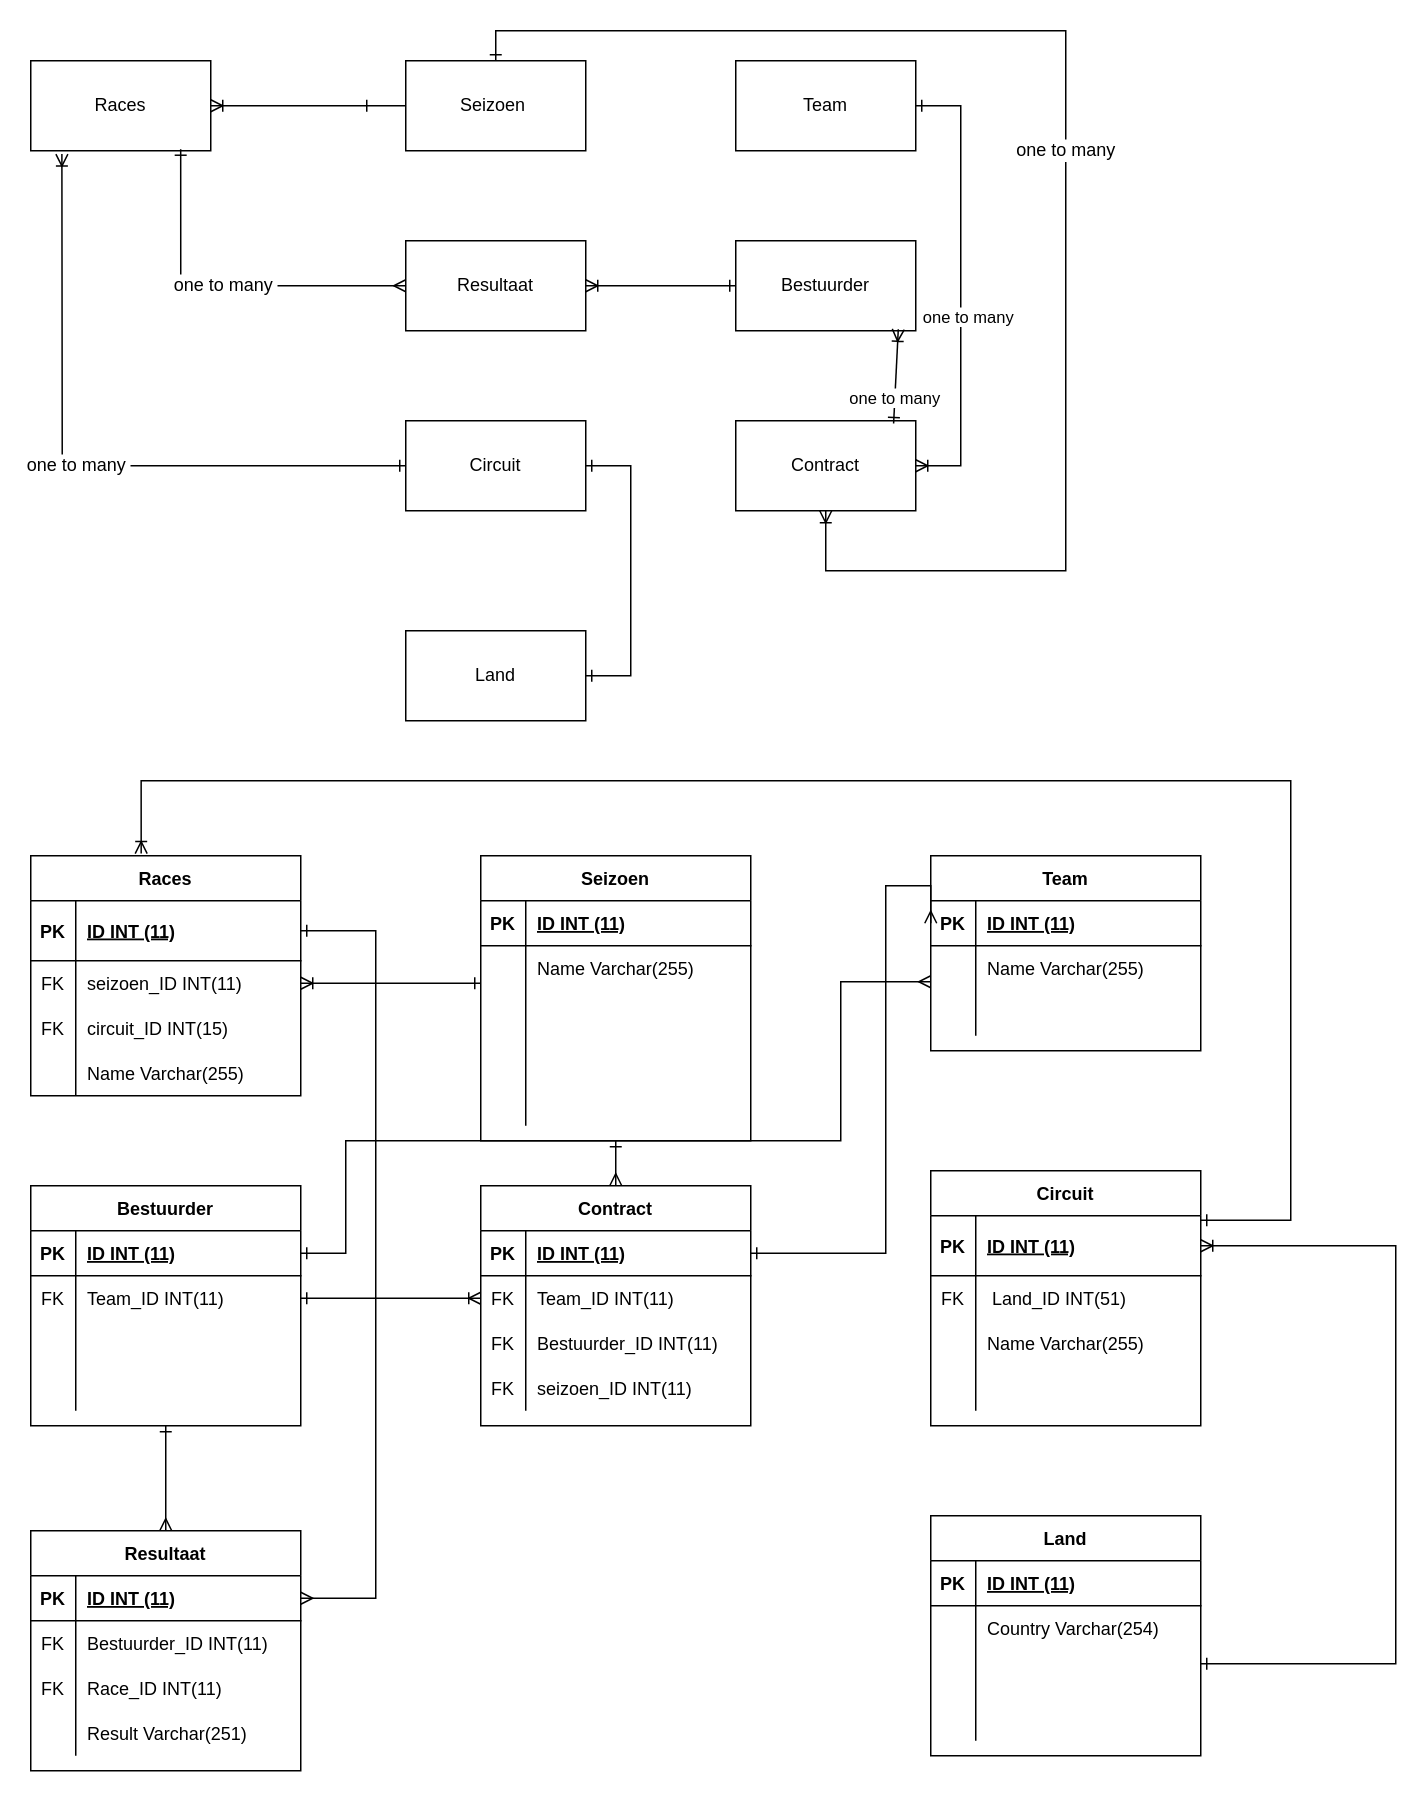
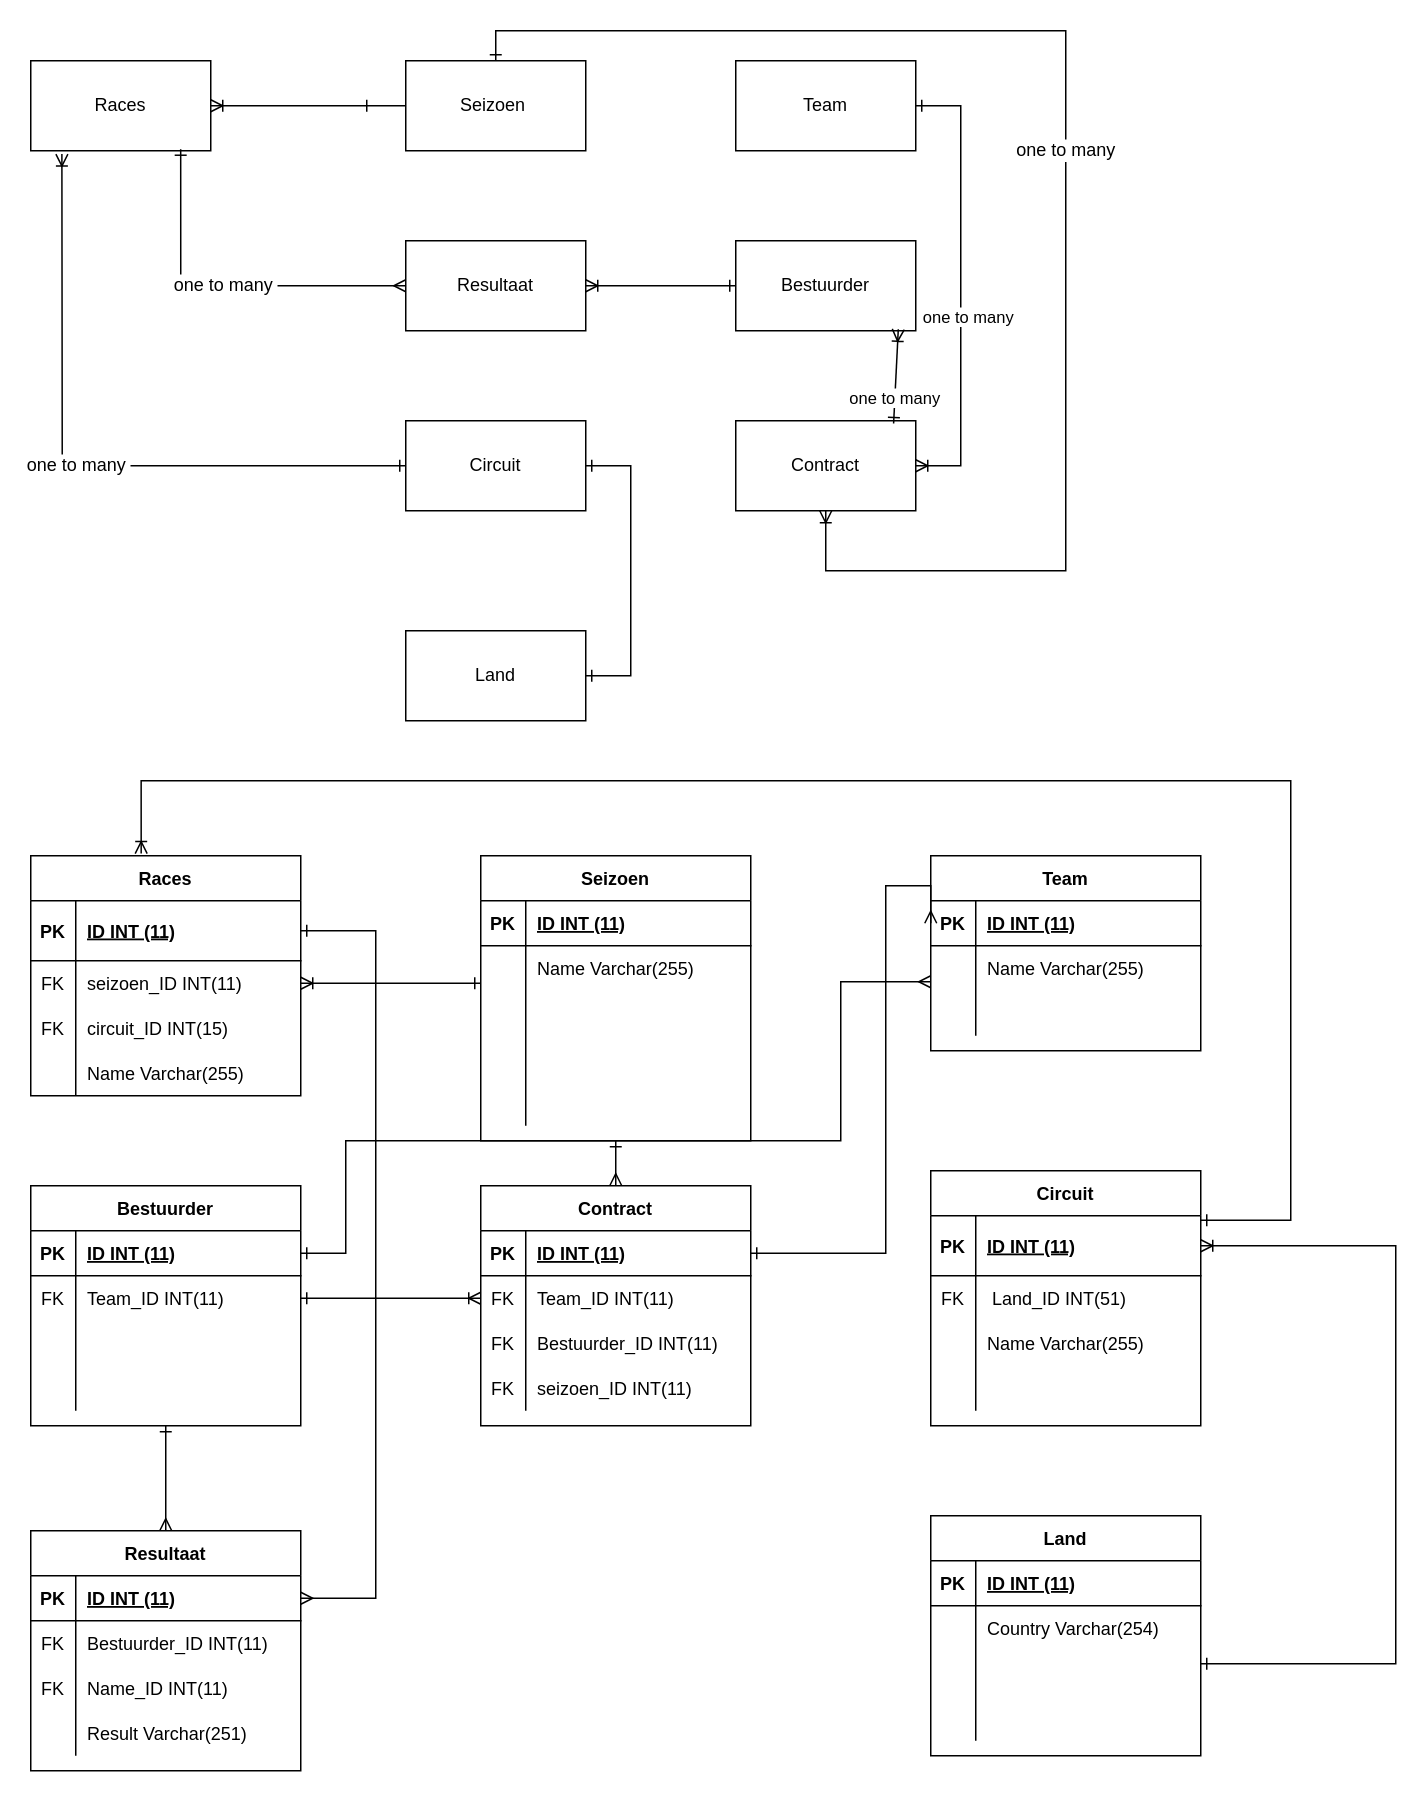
- <mxCell id="119" value="Race_ID INT(11)" style="shape=partialRectangle;connectable=0;fillColor=none;top=0;left=0;bottom=0;right=0;align=left;spacingLeft=6;overflow=hidden;" parent="117" vertex="1"><mxGeometry x="30" width="150" height="30" as="geometry"><mxRectangle width="150" height="30" as="alternateBounds" /></mxGeometry></mxCell>
+ <mxCell id="119" value="Name_ID INT(11)" style="shape=partialRectangle;connectable=0;fillColor=none;top=0;left=0;bottom=0;right=0;align=left;spacingLeft=6;overflow=hidden;" parent="117" vertex="1"><mxGeometry x="30" width="150" height="30" as="geometry"><mxRectangle width="150" height="30" as="alternateBounds" /></mxGeometry></mxCell>
